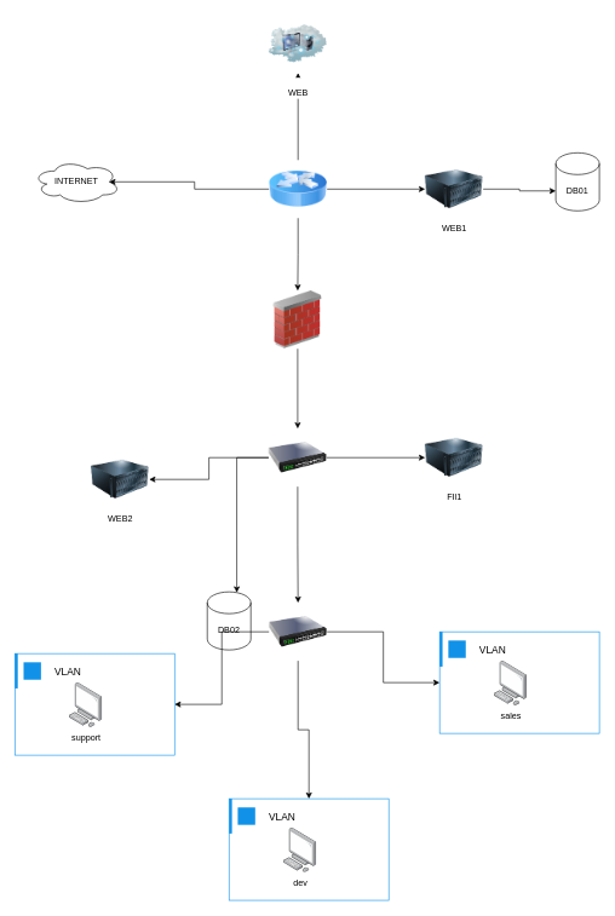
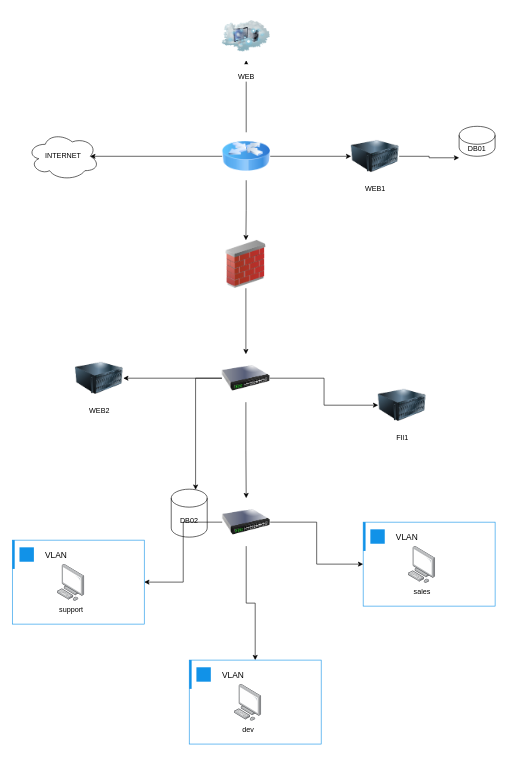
- <mxCell id="2" value="INTERNET" style="ellipse;shape=cloud;whiteSpace=wrap;html=1;" vertex="1" parent="1"><mxGeometry x="45" y="220" width="120" height="60" as="geometry" /></mxCell>
+ <mxCell id="2" value="INTERNET" style="ellipse;shape=cloud;whiteSpace=wrap;html=1;" vertex="1" parent="1"><mxGeometry x="45" y="220" width="120" height="80" as="geometry" /></mxCell>
- <mxCell id="3" value="DB01" style="shape=cylinder3;whiteSpace=wrap;html=1;boundedLbl=1;backgroundOutline=1;size=15;" vertex="1" parent="1"><mxGeometry x="765" y="210" width="60" height="80" as="geometry" /></mxCell>
+ <mxCell id="3" value="DB01" style="shape=cylinder3;whiteSpace=wrap;html=1;boundedLbl=1;backgroundOutline=1;size=15;" vertex="1" parent="1"><mxGeometry x="765" y="210" width="60" height="50" as="geometry" /></mxCell>
- <mxCell id="19" value="FIl1" style="image;html=1;image=img/lib/clip_art/computers/Server_128x128.png" vertex="1" parent="1"><mxGeometry x="585" y="590" width="80" height="80" as="geometry" /></mxCell>
+ <mxCell id="19" value="FIl1" style="image;html=1;image=img/lib/clip_art/computers/Server_128x128.png" vertex="1" parent="1"><mxGeometry x="630" y="635" width="80" height="80" as="geometry" /></mxCell>
- <mxCell id="17" value="WEB2" style="image;html=1;image=img/lib/clip_art/computers/Server_128x128.png" vertex="1" parent="1"><mxGeometry x="125" y="620" width="80" height="80" as="geometry" /></mxCell>
+ <mxCell id="17" value="WEB2" style="image;html=1;image=img/lib/clip_art/computers/Server_128x128.png" vertex="1" parent="1"><mxGeometry x="125" y="590" width="80" height="80" as="geometry" /></mxCell>
